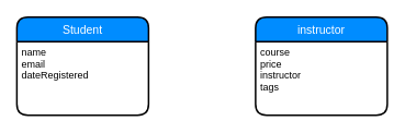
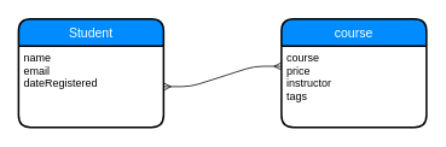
- <mxCell id="4" value="instructor" style="swimlane;childLayout=stackLayout;horizontal=1;startSize=30;horizontalStack=0;fillColor=#008cff;fontColor=#FFFFFF;rounded=1;fontSize=14;fontStyle=0;strokeWidth=2;resizeParent=0;resizeLast=1;shadow=0;dashed=0;align=center;" vertex="1" parent="1"><mxGeometry x="310" y="20" width="160" height="120" as="geometry" /></mxCell>
+ <mxCell id="4" value="course" style="swimlane;childLayout=stackLayout;horizontal=1;startSize=30;horizontalStack=0;fillColor=#008cff;fontColor=#FFFFFF;rounded=1;fontSize=14;fontStyle=0;strokeWidth=2;resizeParent=0;resizeLast=1;shadow=0;dashed=0;align=center;" vertex="1" parent="1"><mxGeometry x="310" y="20" width="160" height="120" as="geometry" /></mxCell>
+ <mxCell id="6" value="" style="edgeStyle=entityRelationEdgeStyle;fontSize=12;html=1;endArrow=ERmany;startArrow=ERmany;exitX=1;exitY=0.5;exitDx=0;exitDy=0;entryX=0;entryY=0.25;entryDx=0;entryDy=0;" edge="1" parent="1" source="3" target="5"><mxGeometry width="100" height="100" relative="1" as="geometry"><mxPoint x="200" y="150" as="sourcePoint" /><mxPoint x="300" y="70" as="targetPoint" /></mxGeometry></mxCell>
